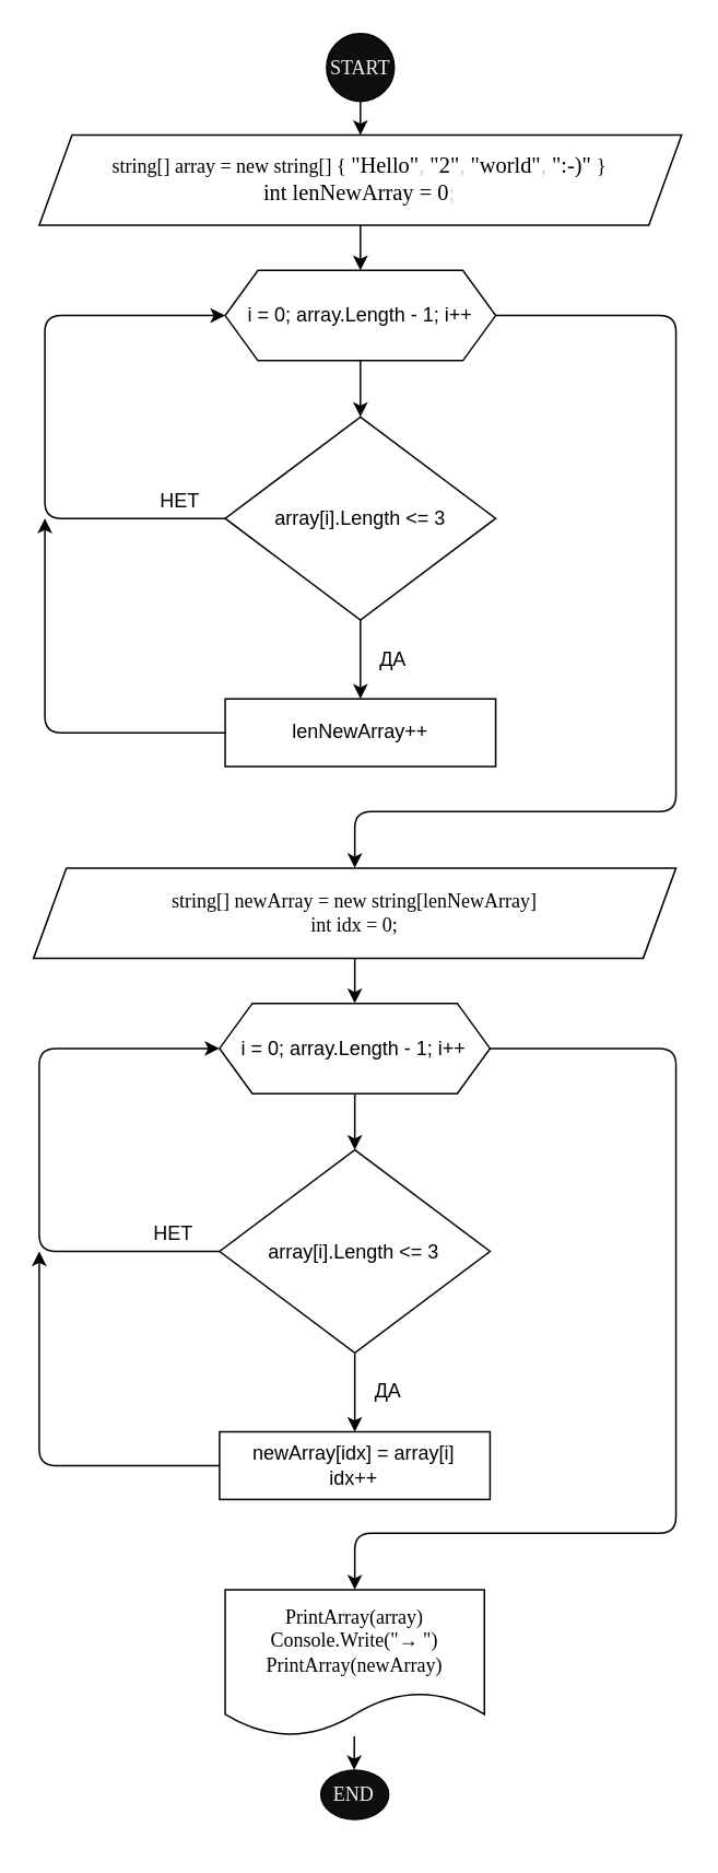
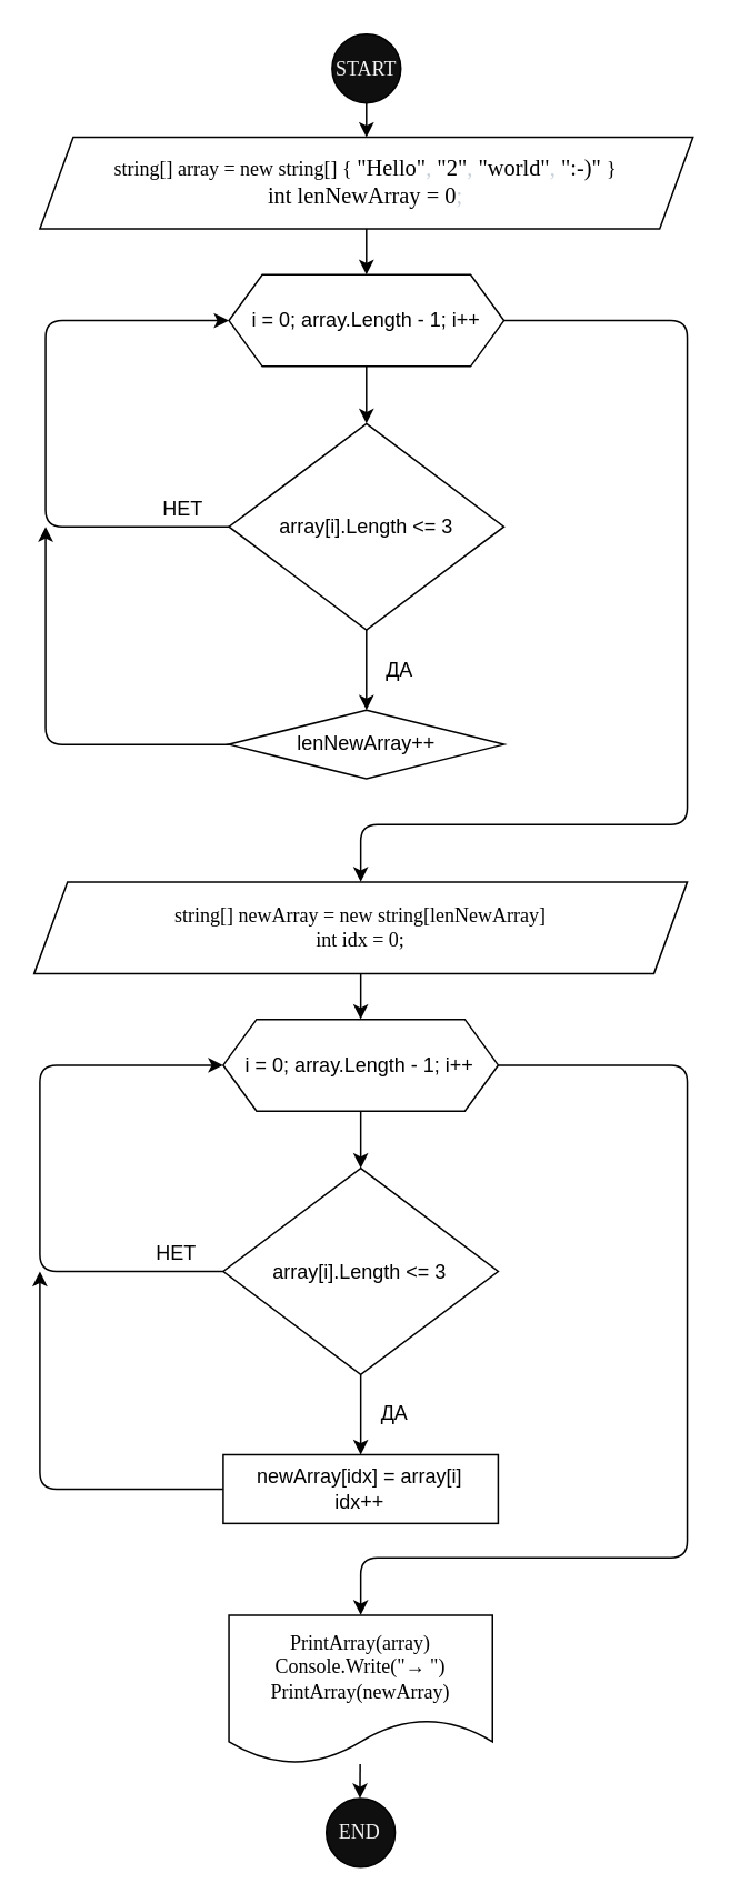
- <mxCell id="16" value="lenNewArray++" style="whiteSpace=wrap;html=1;" vertex="1" parent="2"><mxGeometry x="116.874" y="405.625" width="164.999" height="41.25" as="geometry" /></mxCell>
+ <mxCell id="16" value="lenNewArray++" style="rhombus;whiteSpace=wrap;html=1;" vertex="1" parent="2"><mxGeometry x="116.874" y="405.625" width="164.999" height="41.25" as="geometry" /></mxCell>
- <mxCell id="6" value="END" style="ellipse;whiteSpace=wrap;html=1;aspect=fixed;fontSize=12;fontFamily=Lucida Console;fillColor=#0F0F0F;fontColor=#f2f2f2;" vertex="1" parent="2"><mxGeometry x="175.311" y="1058.75" width="41.25" height="30" as="geometry" /></mxCell>
+ <mxCell id="6" value="END" style="ellipse;whiteSpace=wrap;html=1;aspect=fixed;fontSize=12;fontFamily=Lucida Console;fillColor=#0F0F0F;fontColor=#f2f2f2;" vertex="1" parent="2"><mxGeometry x="175.311" y="1058.75" width="41.25" height="41.25" as="geometry" /></mxCell>
